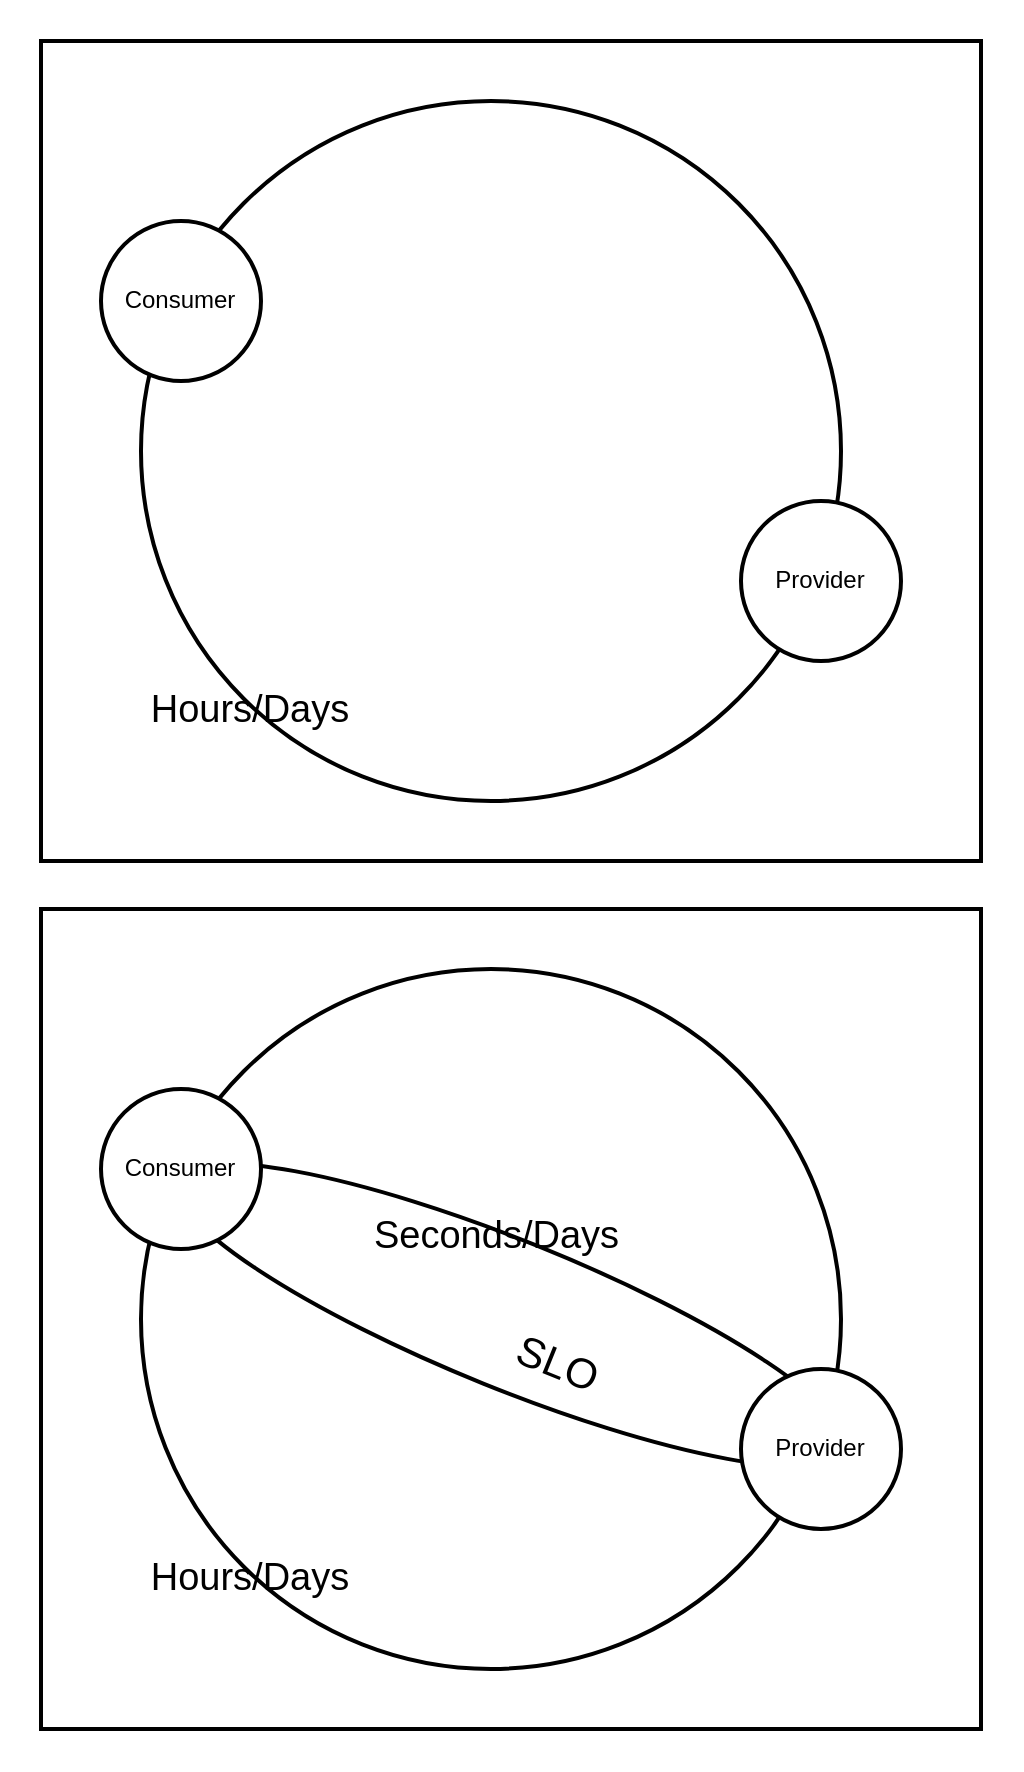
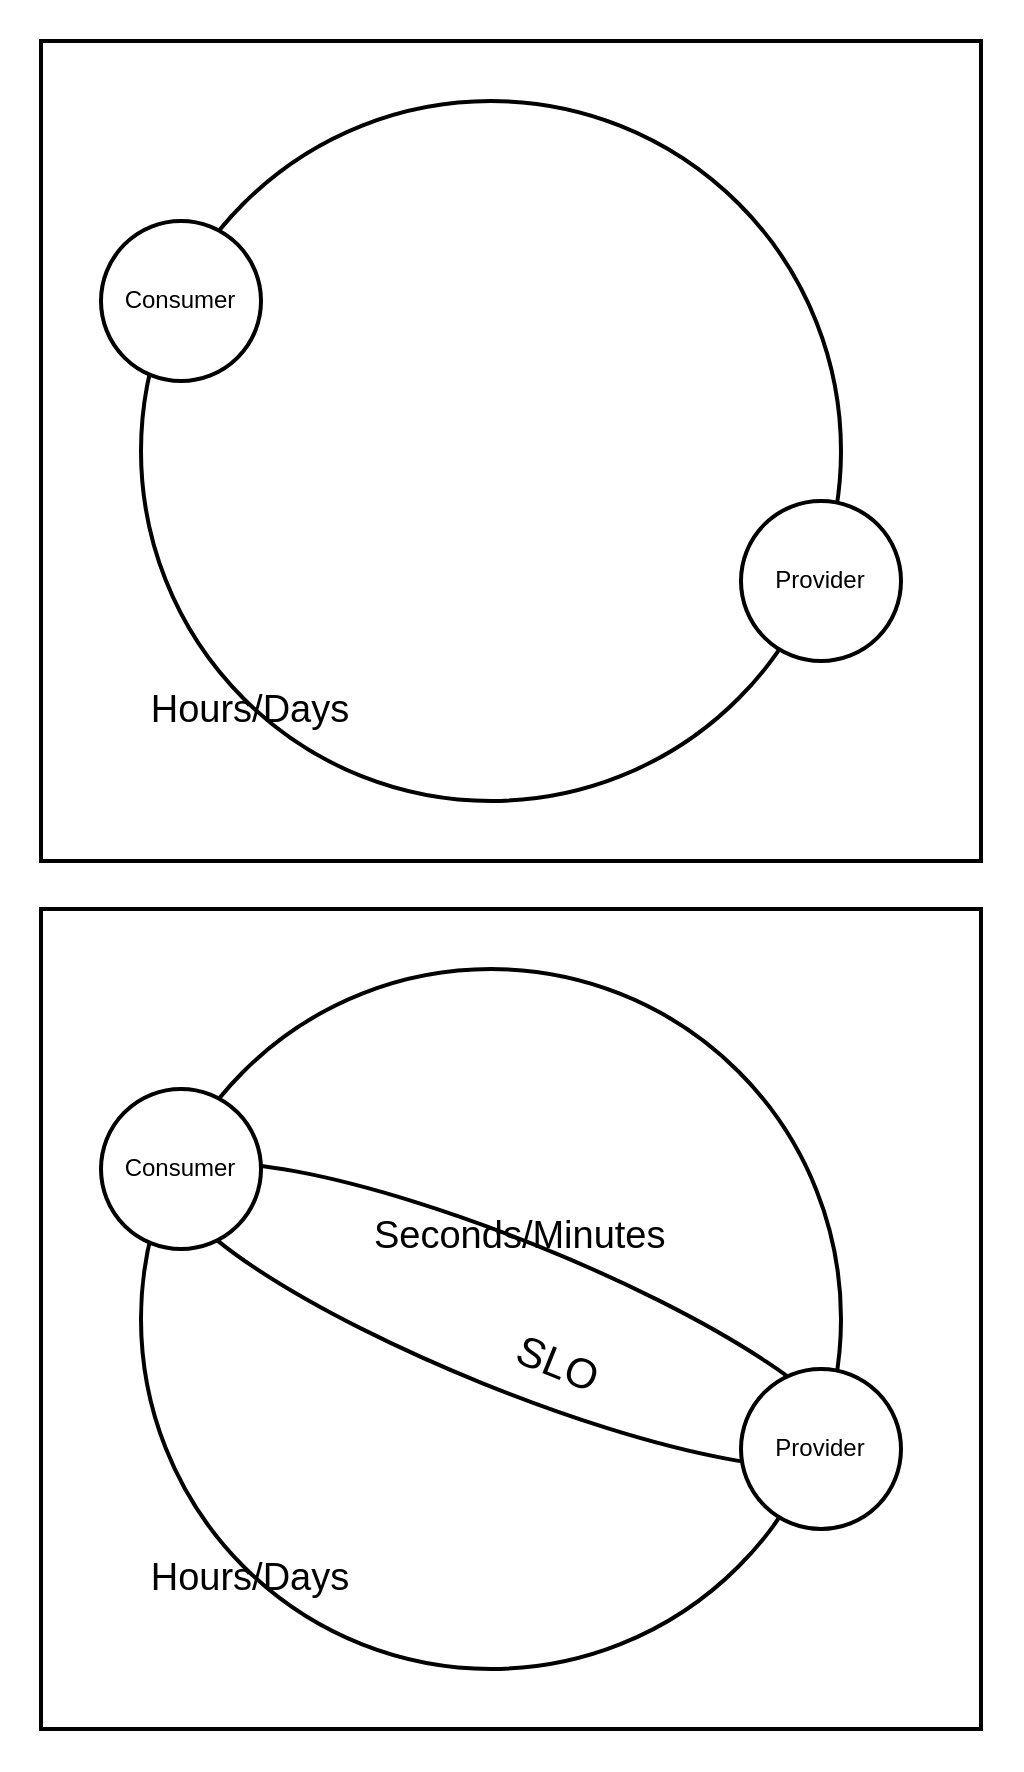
- <mxCell id="13" value="Seconds/Days" style="text;html=1;fontSize=19;" vertex="1" parent="1"><mxGeometry x="185" y="600" width="140" height="40" as="geometry" /></mxCell>
+ <mxCell id="13" value="Seconds/Minutes" style="text;html=1;fontSize=19;" vertex="1" parent="1"><mxGeometry x="185" y="600" width="140" height="40" as="geometry" /></mxCell>
